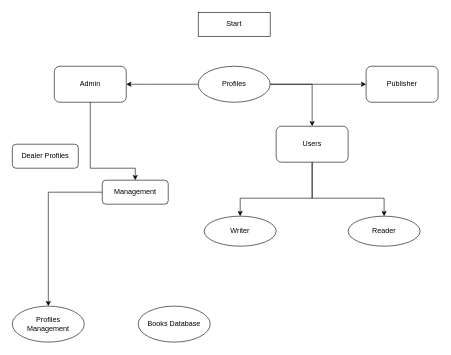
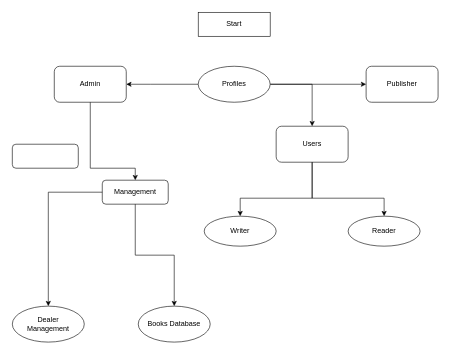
- <mxCell id="21" value="Dealer Profiles" style="text;html=1;strokeColor=none;fillColor=none;align=center;verticalAlign=middle;whiteSpace=wrap;rounded=0;" vertex="1" parent="1"><mxGeometry x="20" y="240" width="110" height="40" as="geometry" /></mxCell>
+ <mxCell id="29" style="edgeStyle=orthogonalEdgeStyle;rounded=0;orthogonalLoop=1;jettySize=auto;html=1;exitX=0.5;exitY=1;exitDx=0;exitDy=0;entryX=0.5;entryY=0;entryDx=0;entryDy=0;" edge="1" parent="1" source="27" target="32"><mxGeometry relative="1" as="geometry" /></mxCell>
- <mxCell id="35" value="Profiles Management" style="text;html=1;strokeColor=none;fillColor=none;align=center;verticalAlign=middle;whiteSpace=wrap;rounded=0;" vertex="1" parent="33"><mxGeometry x="5" width="110" height="60" as="geometry" /></mxCell>
+ <mxCell id="35" value="Dealer Management" style="text;html=1;strokeColor=none;fillColor=none;align=center;verticalAlign=middle;whiteSpace=wrap;rounded=0;" vertex="1" parent="33"><mxGeometry x="5" width="110" height="60" as="geometry" /></mxCell>
